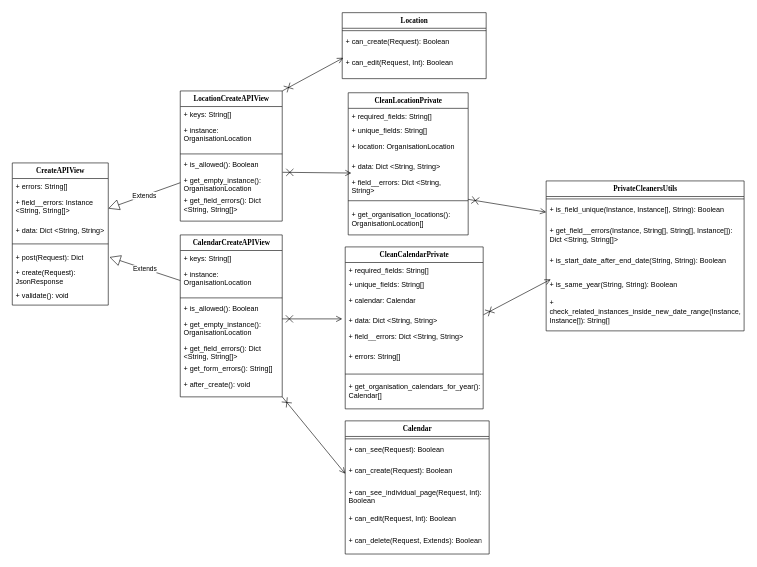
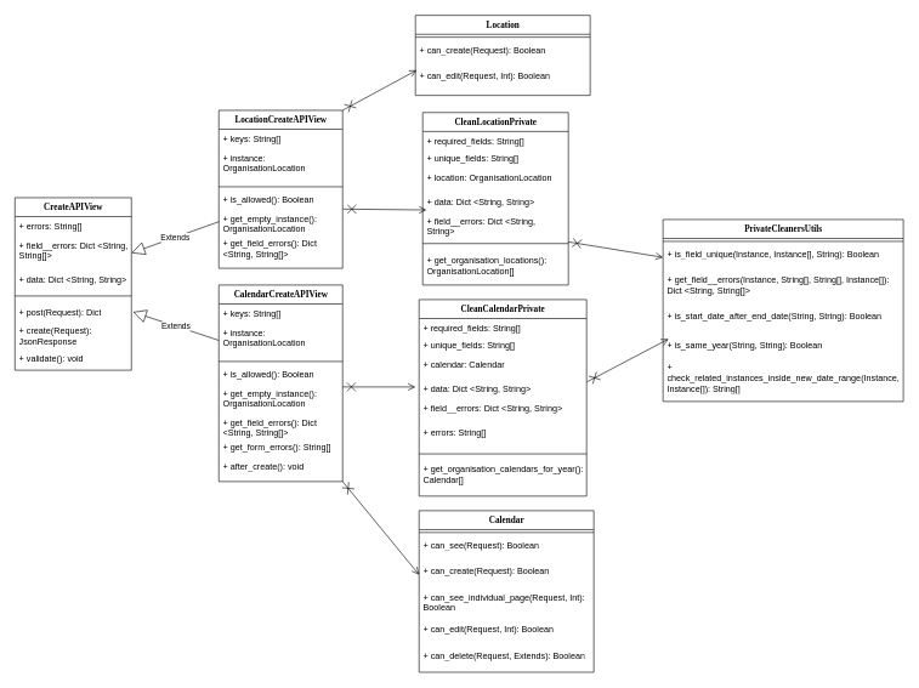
- <mxCell id="11" value="+ field__errors: Instance &amp;lt;String, String[]&amp;gt;" style="text;html=1;strokeColor=none;fillColor=none;align=left;verticalAlign=top;spacingLeft=4;spacingRight=4;whiteSpace=wrap;overflow=hidden;rotatable=0;points=[[0,0.5],[1,0.5]];portConstraint=eastwest;" parent="9" vertex="1"><mxGeometry y="52" width="160" height="48" as="geometry" /></mxCell>
+ <mxCell id="11" value="+ field__errors: Dict &amp;lt;String, String[]&amp;gt;" style="text;html=1;strokeColor=none;fillColor=none;align=left;verticalAlign=top;spacingLeft=4;spacingRight=4;whiteSpace=wrap;overflow=hidden;rotatable=0;points=[[0,0.5],[1,0.5]];portConstraint=eastwest;" parent="9" vertex="1"><mxGeometry y="52" width="160" height="48" as="geometry" /></mxCell>
